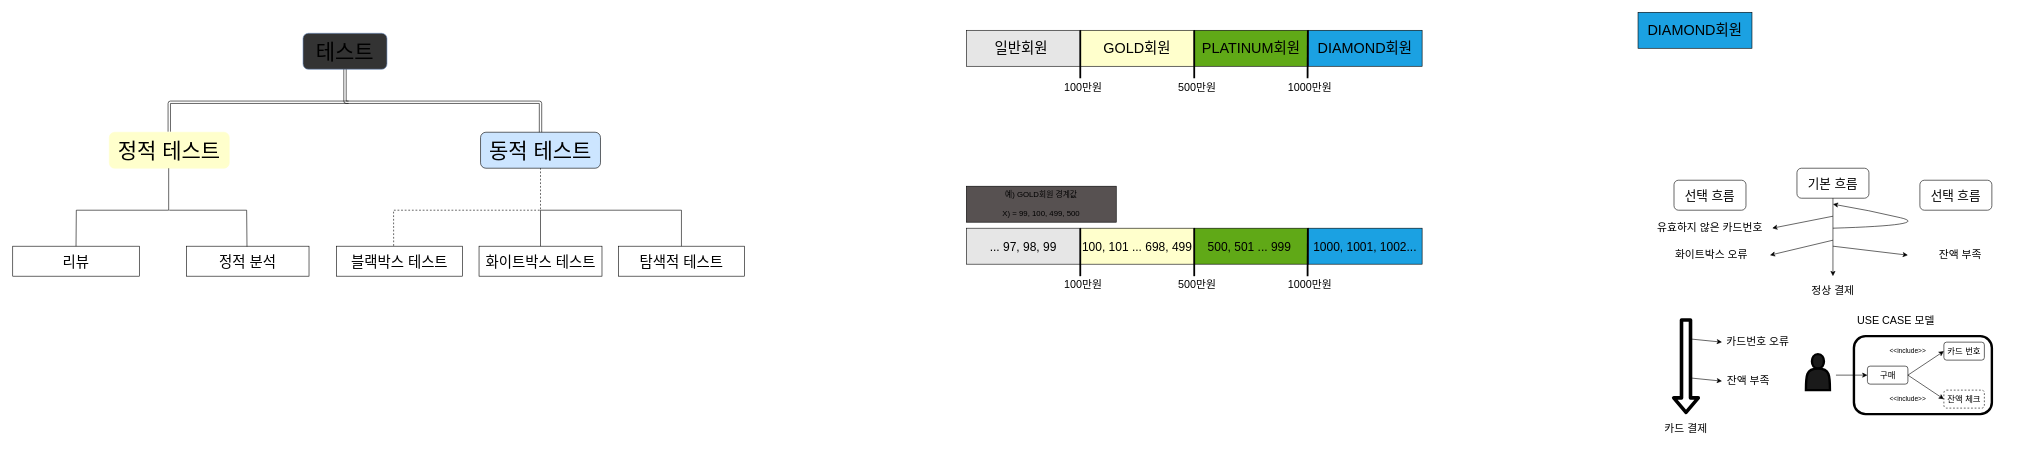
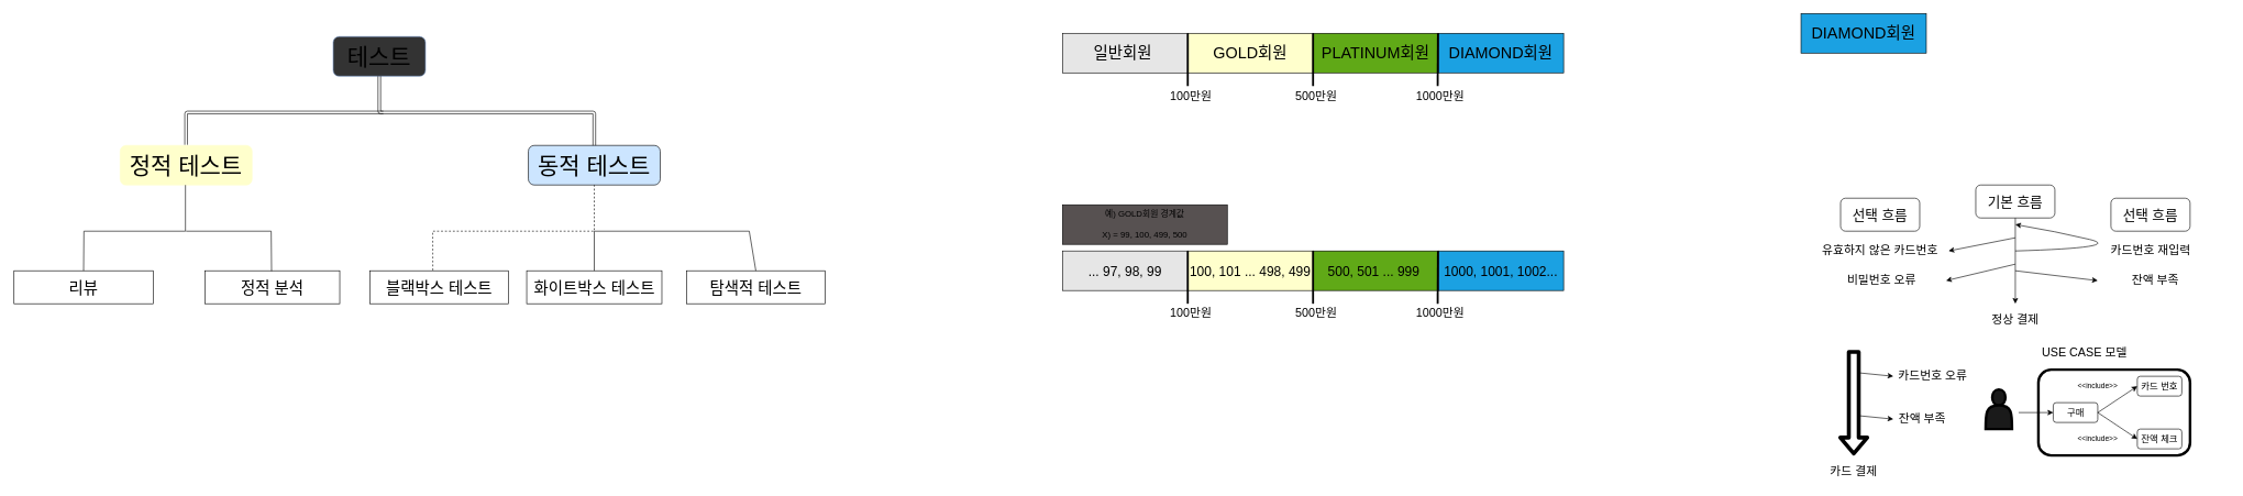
+ <mxCell id="47" value="카드번호 재입력" style="text;html=1;strokeColor=none;fillColor=none;align=center;verticalAlign=middle;whiteSpace=wrap;rounded=0;fontSize=18;" vertex="1" parent="1"><mxGeometry x="3142.5" y="364.5" width="235" height="30" as="geometry" /></mxCell>
- <mxCell id="30" value="&lt;font style=&quot;font-size: 20px;&quot;&gt;100, 101 ... 698, 499&lt;/font&gt;" style="rounded=0;whiteSpace=wrap;html=1;fillColor=#FFFFCC;fontColor=#000000;strokeColor=#000000;" parent="1" vertex="1"><mxGeometry x="1800" y="380" width="190" height="60" as="geometry" /></mxCell>
+ <mxCell id="30" value="&lt;font style=&quot;font-size: 20px;&quot;&gt;100, 101 ... 498, 499&lt;/font&gt;" style="rounded=0;whiteSpace=wrap;html=1;fillColor=#FFFFCC;fontColor=#000000;strokeColor=#000000;" parent="1" vertex="1"><mxGeometry x="1800" y="380" width="190" height="60" as="geometry" /></mxCell>
- <mxCell id="45" value="화이트박스 오류" style="text;html=1;strokeColor=none;fillColor=none;align=center;verticalAlign=middle;whiteSpace=wrap;rounded=0;fontSize=18;" vertex="1" parent="1"><mxGeometry x="2755" y="410" width="195" height="30" as="geometry" /></mxCell>
+ <mxCell id="45" value="비밀번호 오류" style="text;html=1;strokeColor=none;fillColor=none;align=center;verticalAlign=middle;whiteSpace=wrap;rounded=0;fontSize=18;" vertex="1" parent="1"><mxGeometry x="2755" y="410" width="195" height="30" as="geometry" /></mxCell>
- <mxCell id="14" value="&lt;p style=&quot;line-height: 68%;&quot;&gt;&lt;font style=&quot;font-size: 24px;&quot;&gt;탐색적 테스트&lt;/font&gt;&lt;/p&gt;" style="rounded=0;whiteSpace=wrap;html=1;fontSize=36;" parent="1" vertex="1"><mxGeometry x="1030" y="410" width="210" height="50" as="geometry" /></mxCell>
+ <mxCell id="14" value="&lt;p style=&quot;line-height: 68%;&quot;&gt;&lt;font style=&quot;font-size: 24px;&quot;&gt;탐색적 테스트&lt;/font&gt;&lt;/p&gt;" style="rounded=0;whiteSpace=wrap;html=1;fontSize=36;" parent="1" vertex="1"><mxGeometry x="1040" y="410" width="210" height="50" as="geometry" /></mxCell>
- <mxCell id="63" value="&lt;font style=&quot;font-size: 14px;&quot;&gt;잔액 체크&lt;/font&gt;" style="rounded=1;whiteSpace=wrap;html=1;strokeWidth=1;fontSize=18;dashed=1;" vertex="1" parent="1"><mxGeometry x="3240" y="650" width="67.5" height="30" as="geometry" /></mxCell>
+ <mxCell id="63" value="&lt;font style=&quot;font-size: 14px;&quot;&gt;잔액 체크&lt;/font&gt;" style="rounded=1;whiteSpace=wrap;html=1;strokeWidth=1;fontSize=18;" vertex="1" parent="1"><mxGeometry x="3240" y="650" width="67.5" height="30" as="geometry" /></mxCell>
